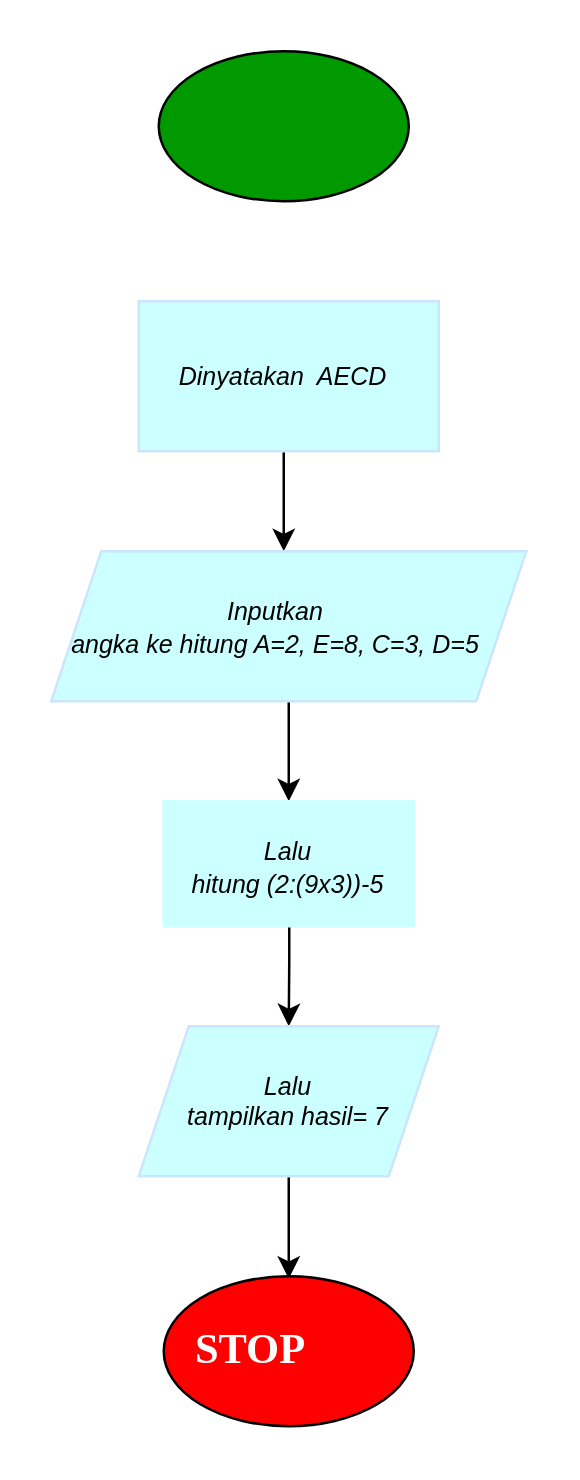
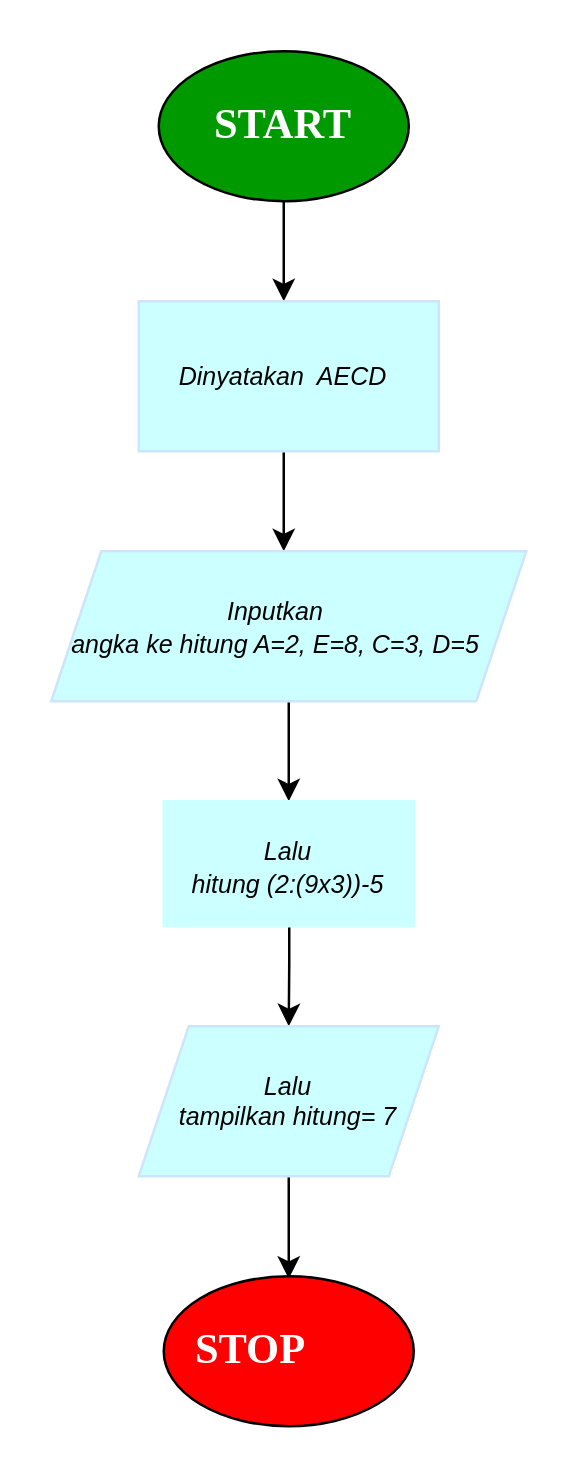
+ <mxCell id="11" value="&lt;h3&gt;&lt;font face=&quot;Tahoma&quot; color=&quot;#ffffff&quot; style=&quot;font-size: 17px;&quot;&gt;START&lt;/font&gt;&lt;/h3&gt;" style="text;strokeColor=none;align=center;fillColor=none;html=1;verticalAlign=middle;whiteSpace=wrap;rounded=0;" vertex="1" parent="9"><mxGeometry x="20" y="15" width="60" height="30" as="geometry" /></mxCell>
+ <mxCell id="6" value="" style="edgeStyle=orthogonalEdgeStyle;rounded=0;orthogonalLoop=1;jettySize=auto;html=1;" edge="1" parent="1" source="11" target="8"><mxGeometry relative="1" as="geometry" /></mxCell>
- <mxCell id="20" value="&lt;i style=&quot;font-size: 10px;&quot;&gt;Lalu&lt;/i&gt;&lt;div style=&quot;font-size: 10px;&quot;&gt;&lt;i style=&quot;font-size: 10px;&quot;&gt;tampilkan hasil= 7&lt;/i&gt;&lt;/div&gt;" style="text;strokeColor=none;align=center;fillColor=none;html=1;verticalAlign=middle;whiteSpace=wrap;rounded=0;fontSize=10;" vertex="1" parent="18"><mxGeometry width="120" height="60" as="geometry" /></mxCell>
+ <mxCell id="20" value="&lt;i style=&quot;font-size: 10px;&quot;&gt;Lalu&lt;/i&gt;&lt;div style=&quot;font-size: 10px;&quot;&gt;&lt;i style=&quot;font-size: 10px;&quot;&gt;tampilkan hitung= 7&lt;/i&gt;&lt;/div&gt;" style="text;strokeColor=none;align=center;fillColor=none;html=1;verticalAlign=middle;whiteSpace=wrap;rounded=0;fontSize=10;" vertex="1" parent="18"><mxGeometry width="120" height="60" as="geometry" /></mxCell>
